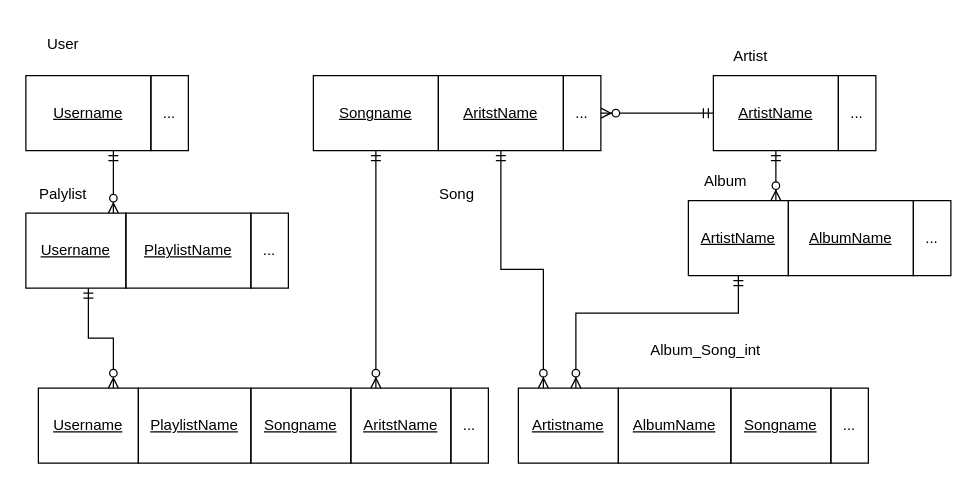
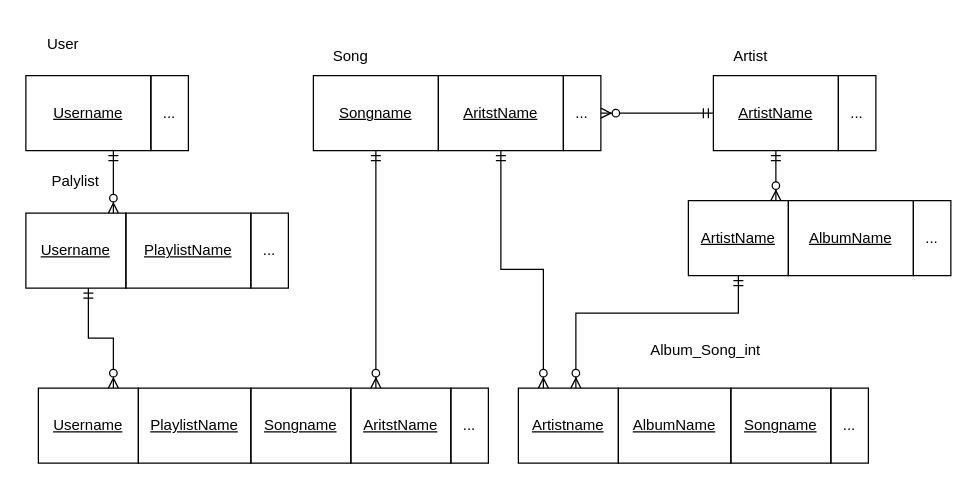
- <mxCell id="36" value="Album" style="text;html=1;strokeColor=none;fillColor=none;align=center;verticalAlign=middle;whiteSpace=wrap;rounded=0;" parent="1" vertex="1"><mxGeometry x="550" y="130" width="60" height="30" as="geometry" /></mxCell>
- <mxCell id="34" value="Palylist" style="text;html=1;strokeColor=none;fillColor=none;align=center;verticalAlign=middle;whiteSpace=wrap;rounded=0;" parent="1" vertex="1"><mxGeometry x="20" y="140" width="60" height="30" as="geometry" /></mxCell>
+ <mxCell id="34" value="Palylist" style="text;html=1;strokeColor=none;fillColor=none;align=center;verticalAlign=middle;whiteSpace=wrap;rounded=0;" parent="1" vertex="1"><mxGeometry x="30" y="130" width="60" height="30" as="geometry" /></mxCell>
- <mxCell id="3" value="Song" style="text;html=1;strokeColor=none;fillColor=none;align=center;verticalAlign=middle;whiteSpace=wrap;rounded=0;" parent="1" vertex="1"><mxGeometry x="335" y="140" width="60" height="30" as="geometry" /></mxCell>
+ <mxCell id="3" value="Song" style="text;html=1;strokeColor=none;fillColor=none;align=center;verticalAlign=middle;whiteSpace=wrap;rounded=0;" parent="1" vertex="1"><mxGeometry x="250" y="30" width="60" height="30" as="geometry" /></mxCell>
